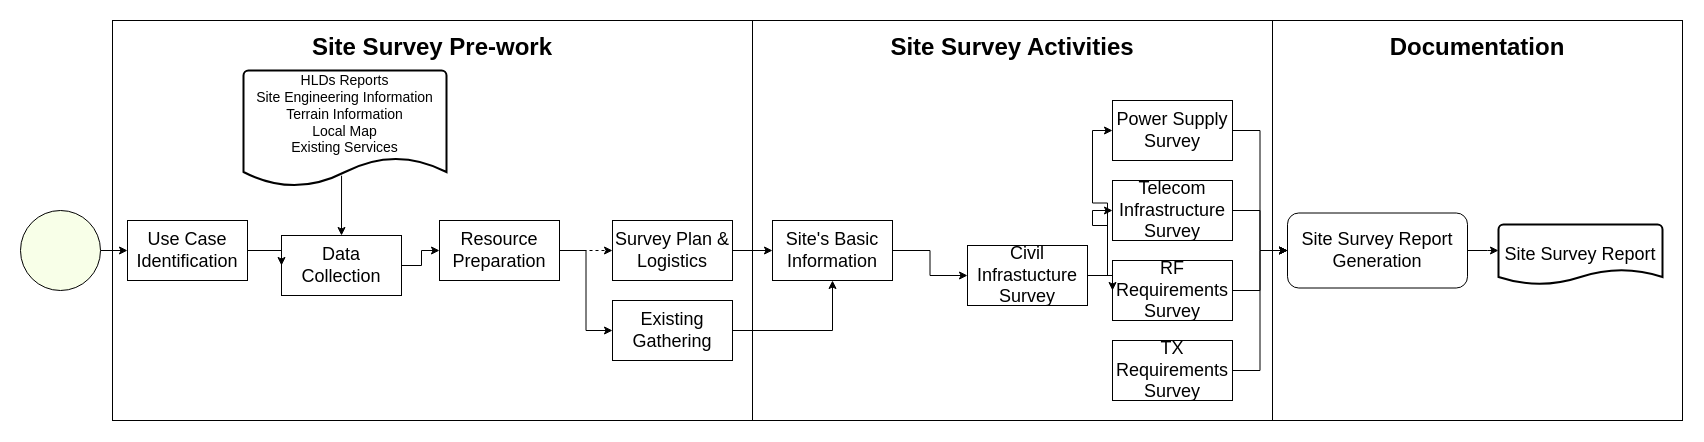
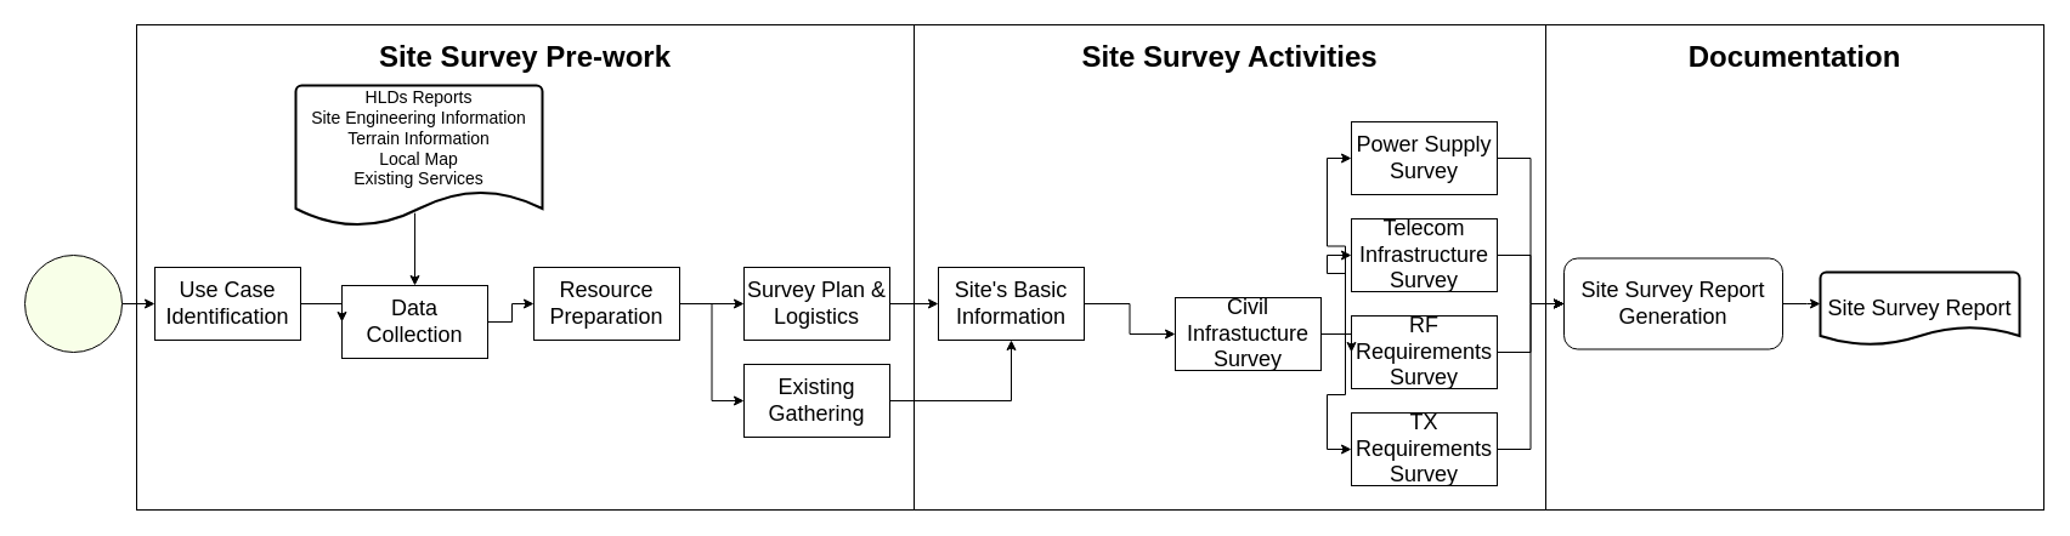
- <mxCell id="35" value="" style="edgeStyle=orthogonalEdgeStyle;rounded=0;orthogonalLoop=1;jettySize=auto;html=1;entryX=0;entryY=0.5;entryDx=0;entryDy=0;exitX=1;exitY=0.5;exitDx=0;exitDy=0;dashed=1;" parent="1" source="10" target="13" edge="1"><mxGeometry relative="1" as="geometry"><mxPoint x="742" y="260" as="sourcePoint" /><mxPoint x="782" y="260" as="targetPoint" /></mxGeometry></mxCell>
+ <mxCell id="35" value="" style="edgeStyle=orthogonalEdgeStyle;rounded=0;orthogonalLoop=1;jettySize=auto;html=1;entryX=0;entryY=0.5;entryDx=0;entryDy=0;exitX=1;exitY=0.5;exitDx=0;exitDy=0;" parent="1" source="10" target="13" edge="1"><mxGeometry relative="1" as="geometry"><mxPoint x="742" y="260" as="sourcePoint" /><mxPoint x="782" y="260" as="targetPoint" /></mxGeometry></mxCell>
+ <mxCell id="27" value="" style="edgeStyle=orthogonalEdgeStyle;rounded=0;orthogonalLoop=1;jettySize=auto;html=1;entryX=0;entryY=0.5;entryDx=0;entryDy=0;exitX=1;exitY=0.5;exitDx=0;exitDy=0;" parent="1" source="17" target="24" edge="1"><mxGeometry relative="1" as="geometry"><mxPoint x="1062" y="260" as="sourcePoint" /><mxPoint x="1122" y="300" as="targetPoint" /></mxGeometry></mxCell>
